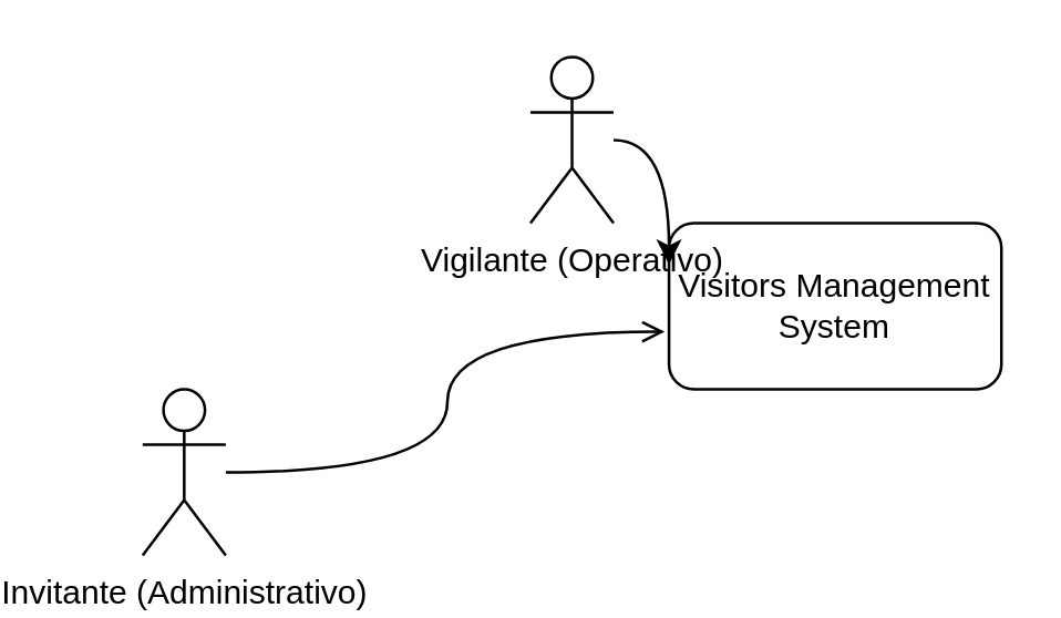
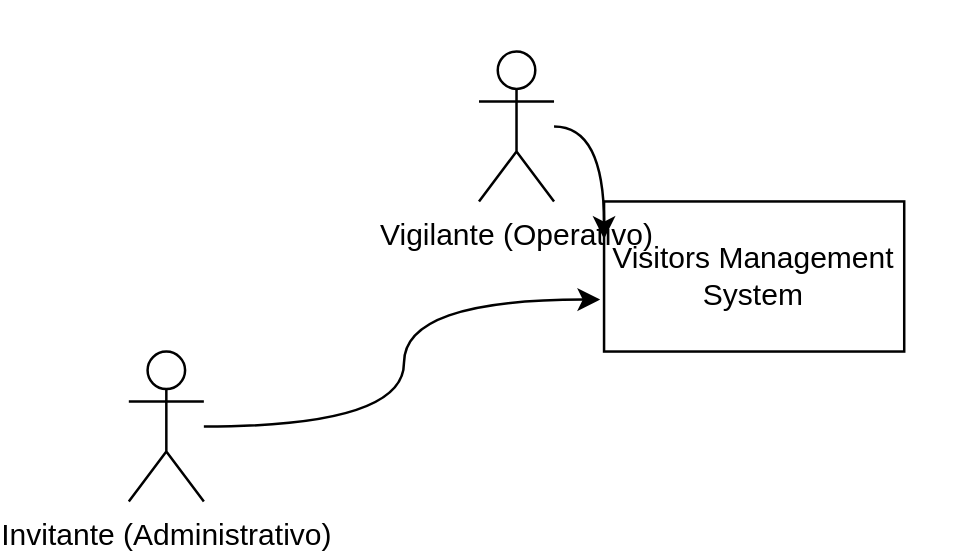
- <mxCell id="2" value="Visitors Management System" style="whiteSpace=wrap;html=1;rounded=1;" vertex="1" parent="1"><mxGeometry x="210" y="80" width="120" height="60" as="geometry" /></mxCell>
+ <mxCell id="2" value="Visitors Management System" style="rounded=0;whiteSpace=wrap;html=1;" vertex="1" parent="1"><mxGeometry x="210" y="80" width="120" height="60" as="geometry" /></mxCell>
- <mxCell id="5" style="edgeStyle=orthogonalEdgeStyle;rounded=0;orthogonalLoop=1;jettySize=auto;html=1;entryX=-0.013;entryY=0.654;entryDx=0;entryDy=0;entryPerimeter=0;curved=1;endArrow=open;" edge="1" parent="1" source="6" target="2"><mxGeometry relative="1" as="geometry" /></mxCell>
+ <mxCell id="5" style="edgeStyle=orthogonalEdgeStyle;rounded=0;orthogonalLoop=1;jettySize=auto;html=1;entryX=-0.013;entryY=0.654;entryDx=0;entryDy=0;entryPerimeter=0;curved=1;" edge="1" parent="1" source="6" target="2"><mxGeometry relative="1" as="geometry" /></mxCell>
